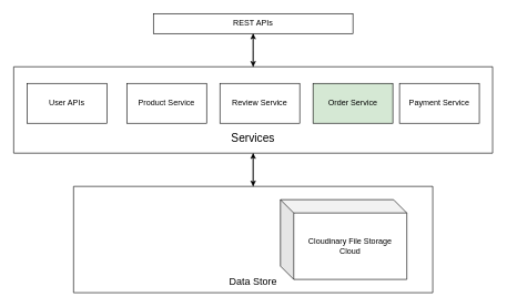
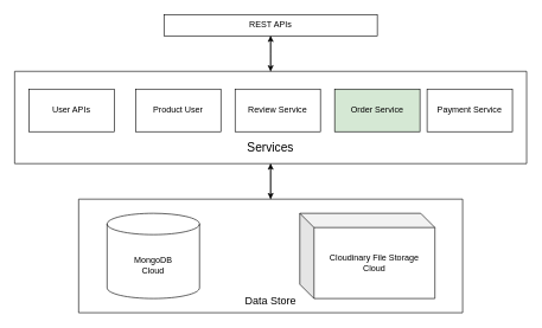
- <mxCell id="5" value="Product Service" style="rounded=0;whiteSpace=wrap;html=1;" vertex="1" parent="4"><mxGeometry x="170" y="25" width="120" height="60" as="geometry" /></mxCell>
+ <mxCell id="5" value="Product User" style="rounded=0;whiteSpace=wrap;html=1;" vertex="1" parent="4"><mxGeometry x="170" y="25" width="120" height="60" as="geometry" /></mxCell>
+ <mxCell id="13" value="MongoDB&lt;div&gt;Cloud&lt;/div&gt;" style="shape=cylinder3;whiteSpace=wrap;html=1;boundedLbl=1;backgroundOutline=1;size=15;" vertex="1" parent="12"><mxGeometry x="40" y="20" width="130" height="120" as="geometry" /></mxCell>
